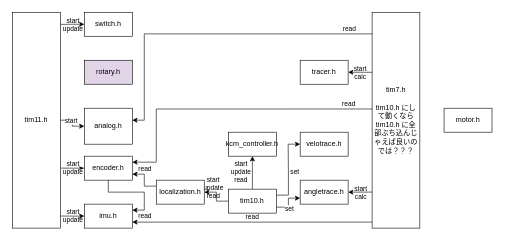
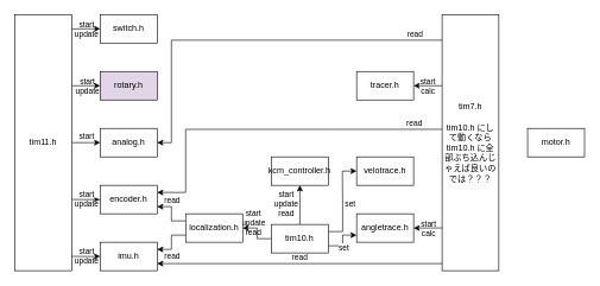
+ <mxCell id="5" style="edgeStyle=orthogonalEdgeStyle;rounded=0;orthogonalLoop=1;jettySize=auto;html=1;entryX=1;entryY=0.278;entryDx=0;entryDy=0;entryPerimeter=0;endArrow=none;endFill=0;startArrow=classic;startFill=1;" parent="1" source="7" target="36" edge="1"><mxGeometry relative="1" as="geometry" /></mxCell>
+ <mxCell id="6" value="start&lt;br&gt;update" style="edgeLabel;html=1;align=center;verticalAlign=middle;resizable=0;points=[];labelBackgroundColor=none;" parent="5" vertex="1" connectable="0"><mxGeometry x="-0.23" y="-2" relative="1" as="geometry"><mxPoint x="-4" y="2" as="offset" /></mxGeometry></mxCell>
- <mxCell id="12" value="analog.h" style="rounded=0;whiteSpace=wrap;html=1;" parent="1" vertex="1"><mxGeometry x="140" y="180" width="80" height="60" as="geometry" /></mxCell>
+ <mxCell id="12" value="analog.h" style="rounded=0;whiteSpace=wrap;html=1;" parent="1" vertex="1"><mxGeometry x="140" y="180" width="80" height="40" as="geometry" /></mxCell>
- <mxCell id="22" style="edgeStyle=orthogonalEdgeStyle;rounded=0;orthogonalLoop=1;jettySize=auto;html=1;endArrow=none;endFill=0;startArrow=classic;startFill=1;exitX=1;exitY=0.25;exitDx=0;exitDy=0;" parent="1" source="25" target="19" edge="1"><mxGeometry relative="1" as="geometry" /></mxCell>
+ <mxCell id="22" style="edgeStyle=orthogonalEdgeStyle;rounded=0;orthogonalLoop=1;jettySize=auto;html=1;entryX=0;entryY=0.75;entryDx=0;entryDy=0;endArrow=none;endFill=0;startArrow=classic;startFill=1;exitX=1;exitY=0.25;exitDx=0;exitDy=0;" parent="1" source="25" target="28" edge="1"><mxGeometry relative="1" as="geometry" /></mxCell>
